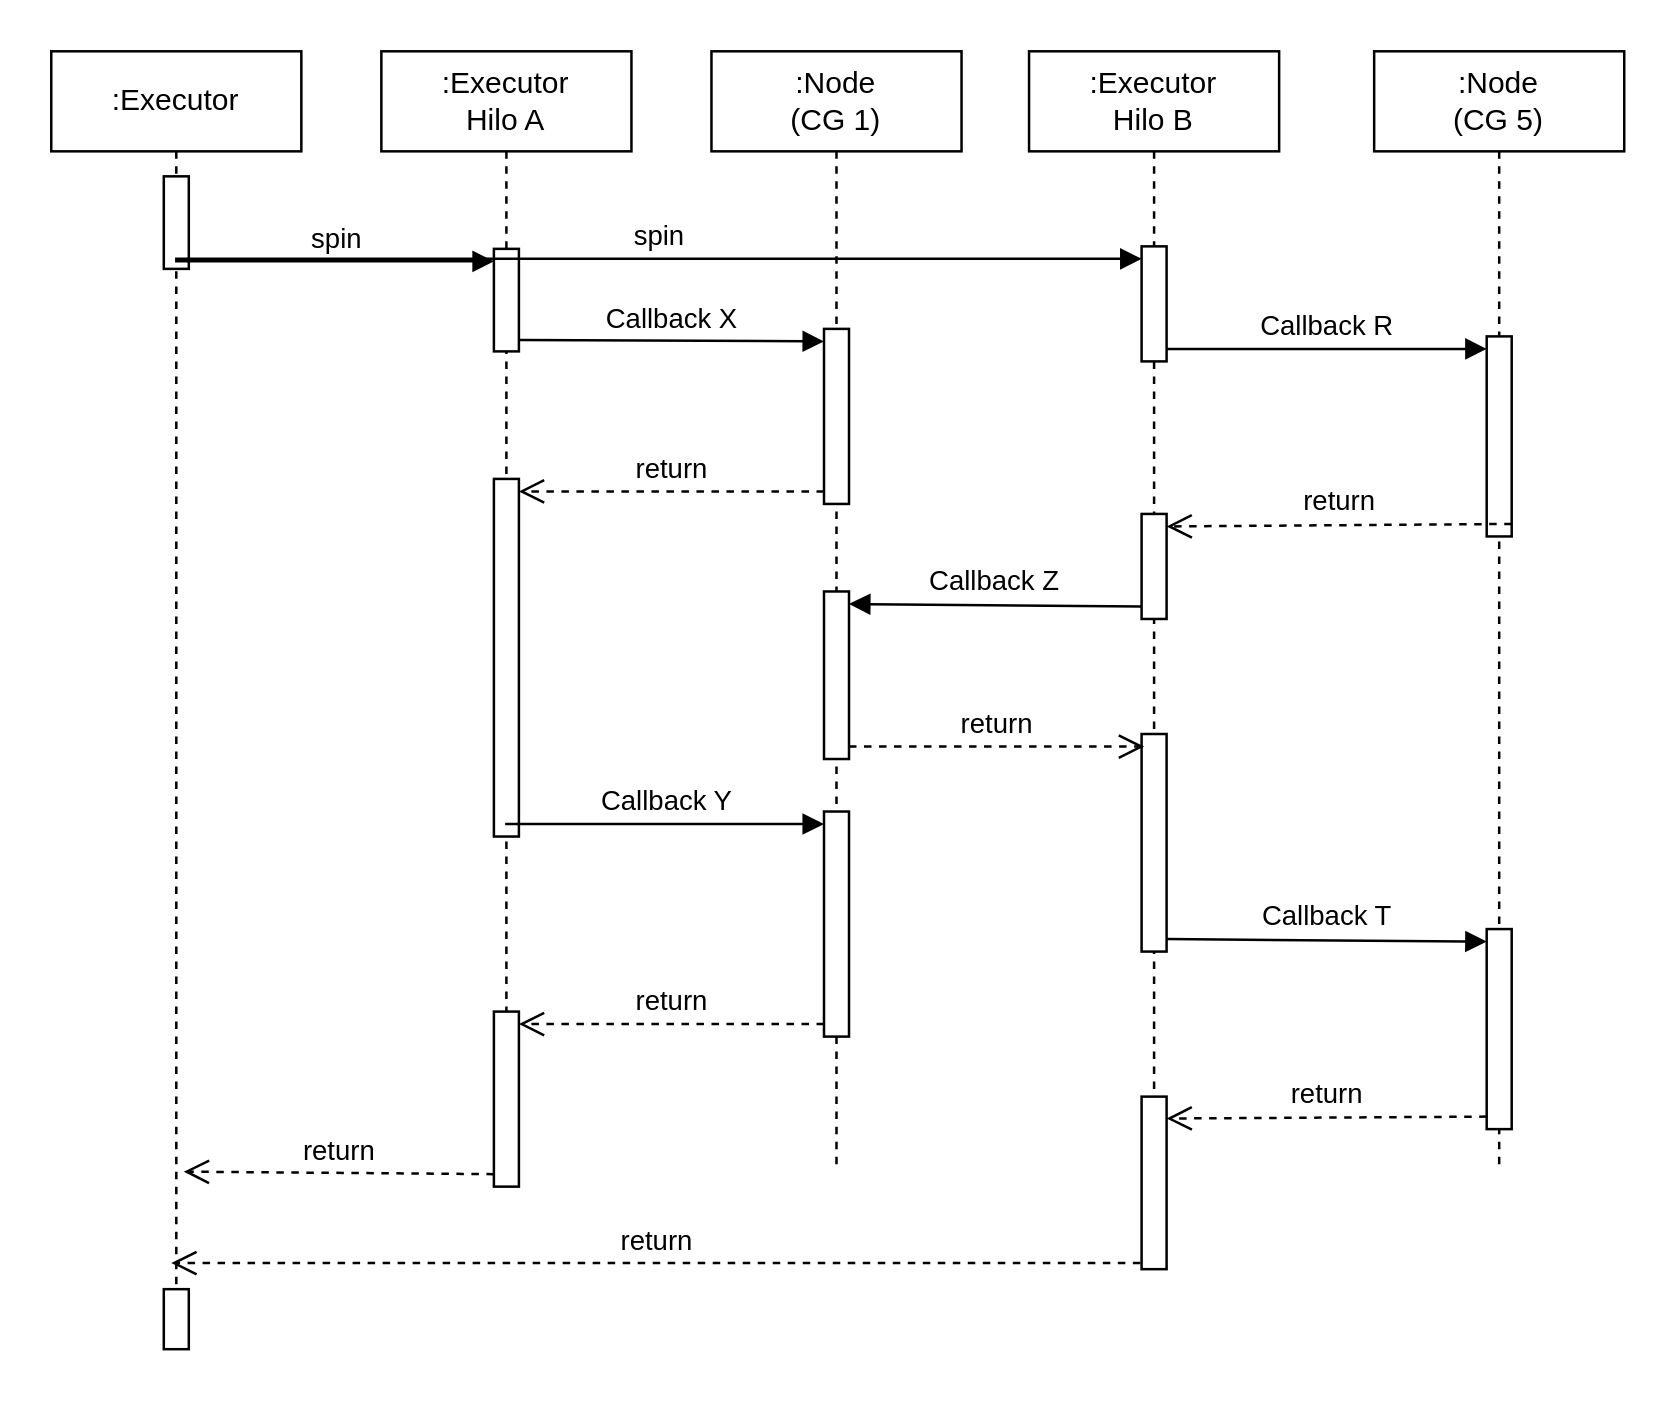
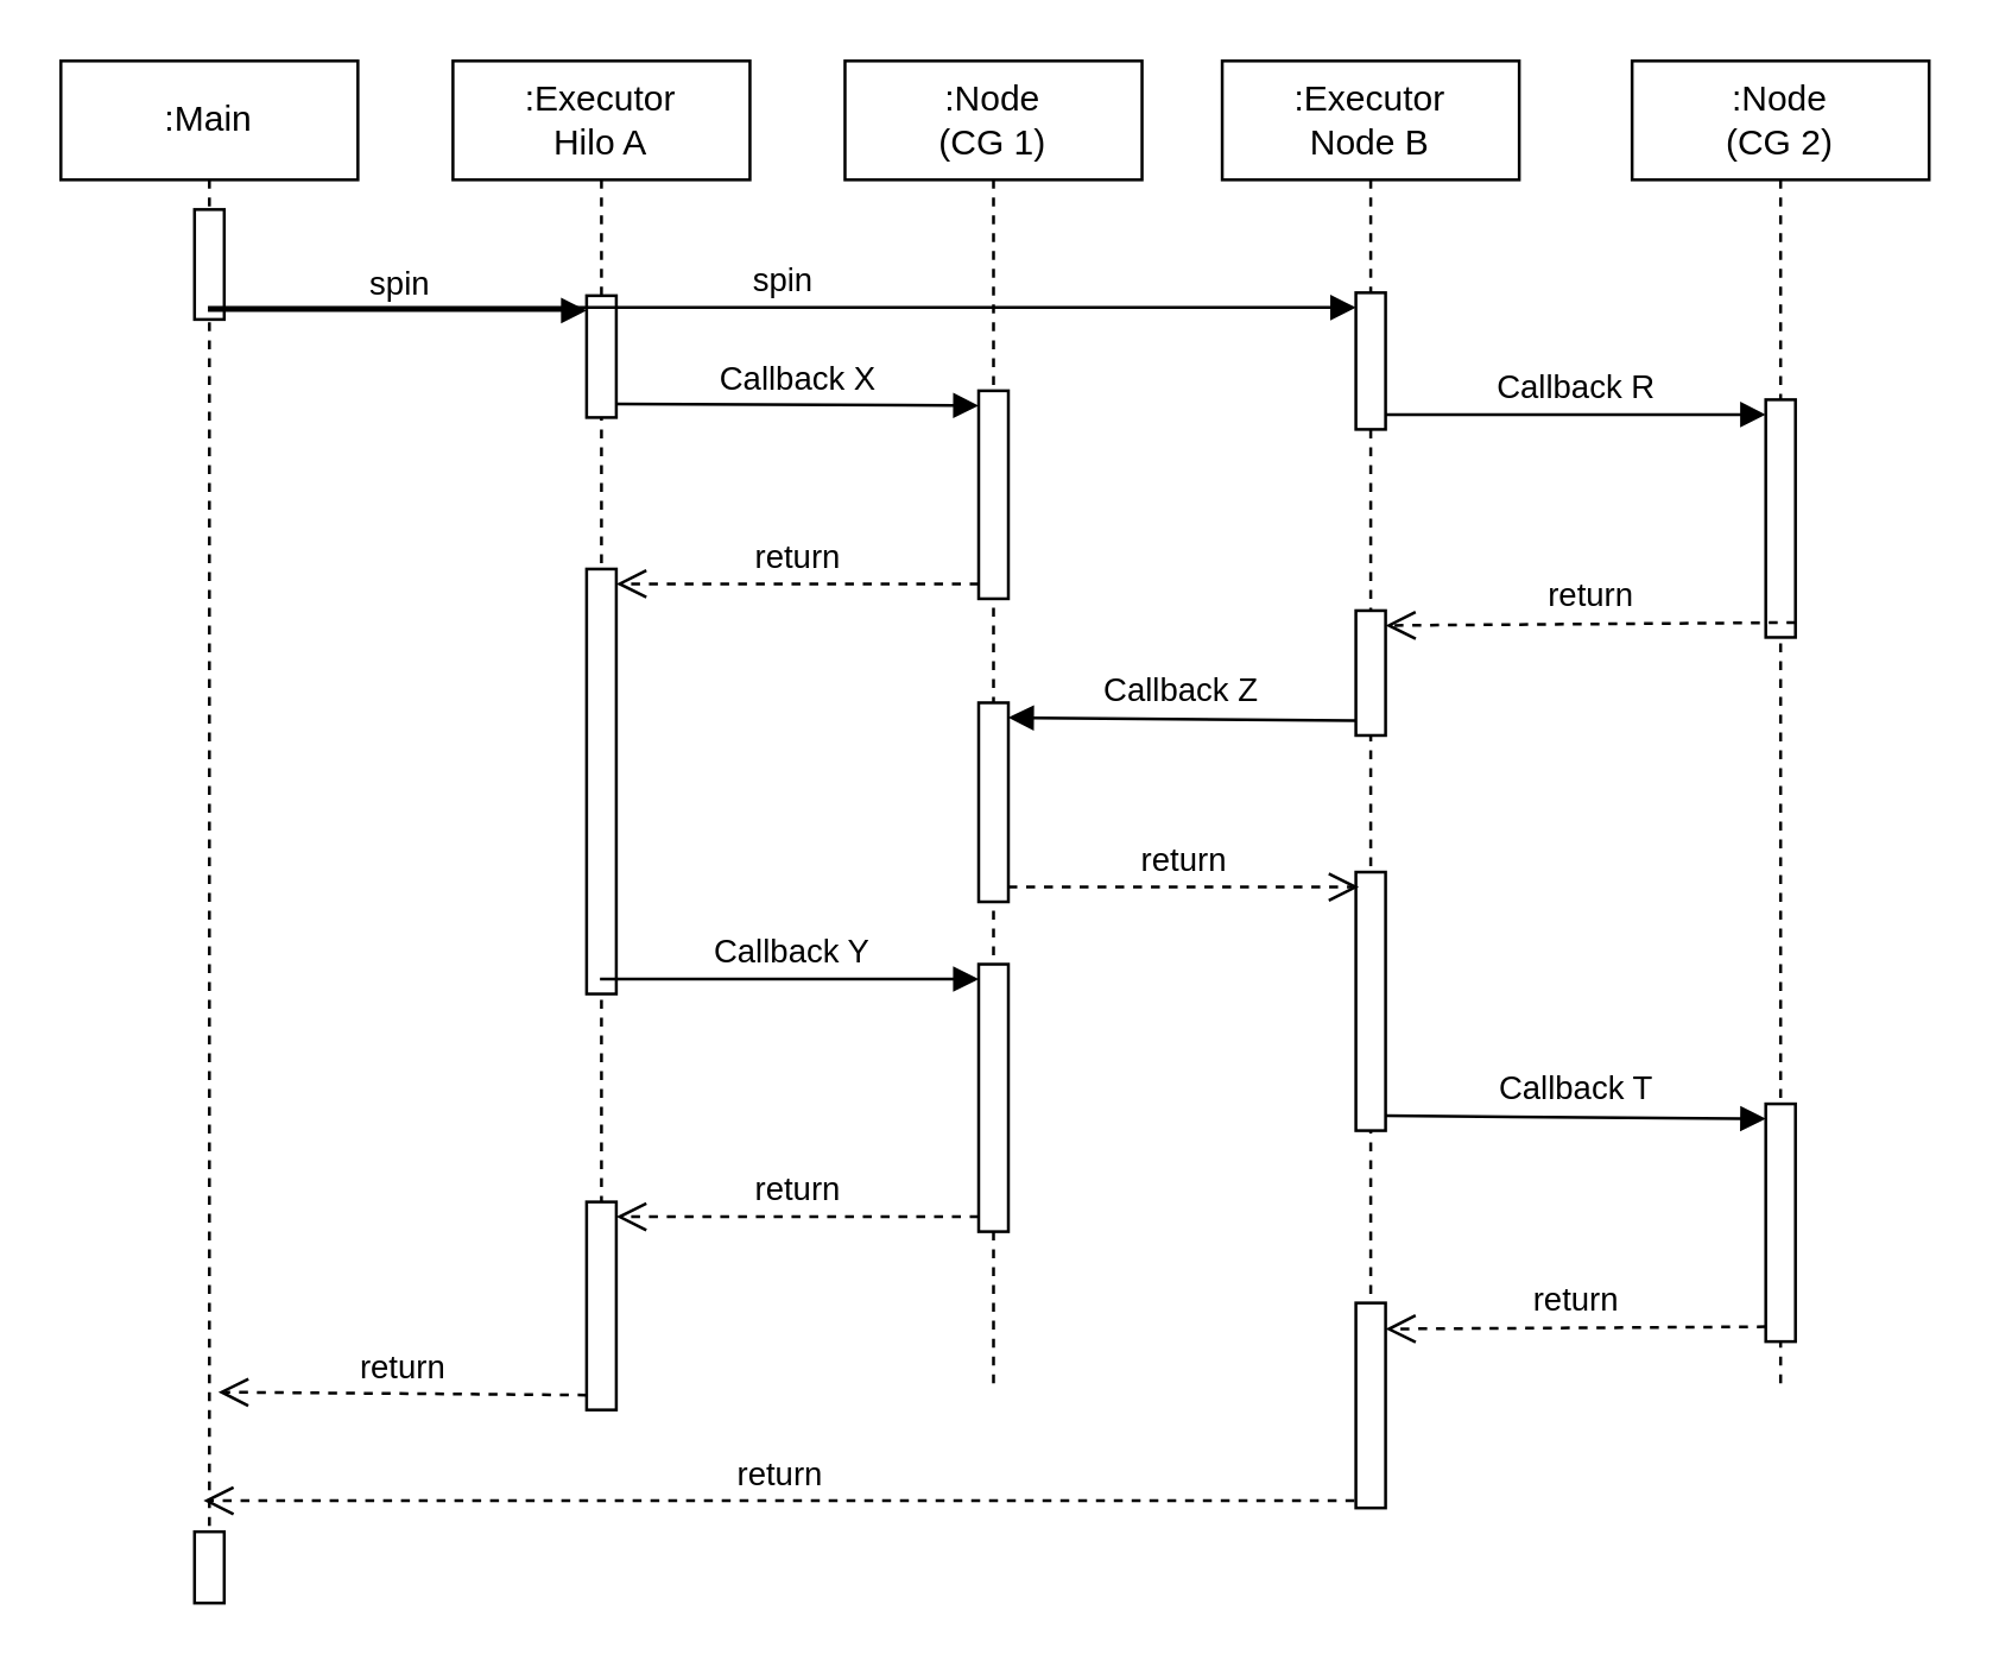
- <mxCell id="2" value=":Executor" style="shape=umlLifeline;perimeter=lifelinePerimeter;whiteSpace=wrap;html=1;container=1;dropTarget=0;collapsible=0;recursiveResize=0;outlineConnect=0;portConstraint=eastwest;newEdgeStyle={&quot;curved&quot;:0,&quot;rounded&quot;:0};" parent="1" vertex="1"><mxGeometry x="20" y="20" width="100" height="495" as="geometry" /></mxCell>
+ <mxCell id="2" value=":Main" style="shape=umlLifeline;perimeter=lifelinePerimeter;whiteSpace=wrap;html=1;container=1;dropTarget=0;collapsible=0;recursiveResize=0;outlineConnect=0;portConstraint=eastwest;newEdgeStyle={&quot;curved&quot;:0,&quot;rounded&quot;:0};" parent="1" vertex="1"><mxGeometry x="20" y="20" width="100" height="495" as="geometry" /></mxCell>
- <mxCell id="17" value=":Executor&lt;br&gt;Hilo B" style="shape=umlLifeline;perimeter=lifelinePerimeter;whiteSpace=wrap;html=1;container=1;dropTarget=0;collapsible=0;recursiveResize=0;outlineConnect=0;portConstraint=eastwest;newEdgeStyle={&quot;curved&quot;:0,&quot;rounded&quot;:0};" vertex="1" parent="1"><mxGeometry x="411" y="20" width="100" height="487" as="geometry" /></mxCell>
+ <mxCell id="17" value=":Executor&lt;br&gt;Node B" style="shape=umlLifeline;perimeter=lifelinePerimeter;whiteSpace=wrap;html=1;container=1;dropTarget=0;collapsible=0;recursiveResize=0;outlineConnect=0;portConstraint=eastwest;newEdgeStyle={&quot;curved&quot;:0,&quot;rounded&quot;:0};" vertex="1" parent="1"><mxGeometry x="411" y="20" width="100" height="487" as="geometry" /></mxCell>
- <mxCell id="22" value=":Node&lt;br&gt;(CG 5)" style="shape=umlLifeline;perimeter=lifelinePerimeter;whiteSpace=wrap;html=1;container=1;dropTarget=0;collapsible=0;recursiveResize=0;outlineConnect=0;portConstraint=eastwest;newEdgeStyle={&quot;curved&quot;:0,&quot;rounded&quot;:0};" vertex="1" parent="1"><mxGeometry x="549" y="20" width="100" height="448" as="geometry" /></mxCell>
+ <mxCell id="22" value=":Node&lt;br&gt;(CG 2)" style="shape=umlLifeline;perimeter=lifelinePerimeter;whiteSpace=wrap;html=1;container=1;dropTarget=0;collapsible=0;recursiveResize=0;outlineConnect=0;portConstraint=eastwest;newEdgeStyle={&quot;curved&quot;:0,&quot;rounded&quot;:0};" vertex="1" parent="1"><mxGeometry x="549" y="20" width="100" height="448" as="geometry" /></mxCell>
